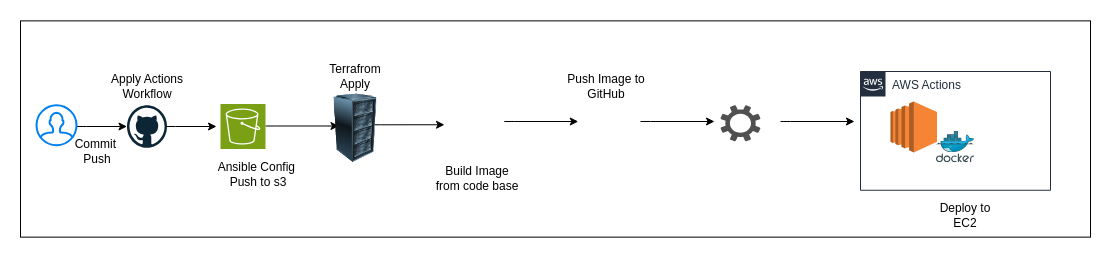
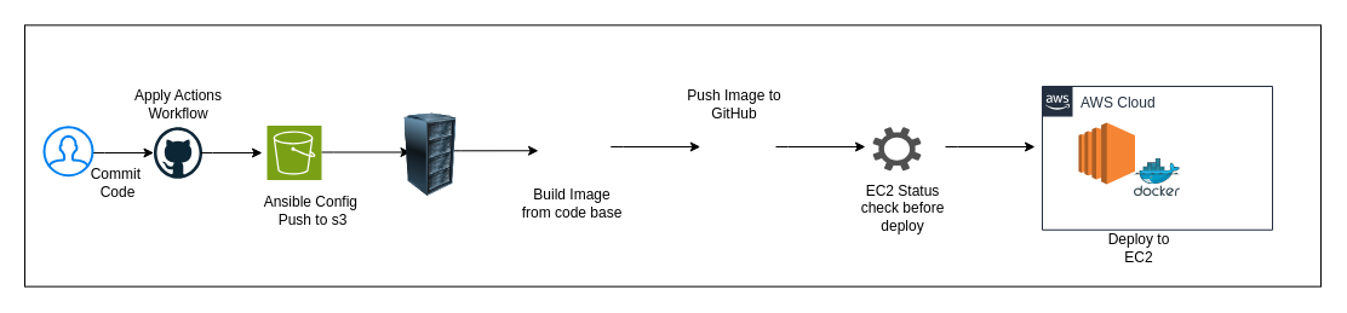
- <mxCell id="13" value="Terrafrom Apply" style="text;html=1;align=center;verticalAlign=middle;whiteSpace=wrap;rounded=0;" parent="1" vertex="1"><mxGeometry x="325" y="61" width="60" height="30" as="geometry" /></mxCell>
- <mxCell id="15" value="AWS Actions" style="points=[[0,0],[0.25,0],[0.5,0],[0.75,0],[1,0],[1,0.25],[1,0.5],[1,0.75],[1,1],[0.75,1],[0.5,1],[0.25,1],[0,1],[0,0.75],[0,0.5],[0,0.25]];outlineConnect=0;gradientColor=none;html=1;whiteSpace=wrap;fontSize=12;fontStyle=0;container=1;pointerEvents=0;collapsible=0;recursiveResize=0;shape=mxgraph.aws4.group;grIcon=mxgraph.aws4.group_aws_cloud_alt;strokeColor=#232F3E;fillColor=none;verticalAlign=top;align=left;spacingLeft=30;fontColor=#232F3E;dashed=0;" parent="1" vertex="1"><mxGeometry x="860" y="71" width="190" height="118.75" as="geometry" /></mxCell>
+ <mxCell id="15" value="AWS Cloud" style="points=[[0,0],[0.25,0],[0.5,0],[0.75,0],[1,0],[1,0.25],[1,0.5],[1,0.75],[1,1],[0.75,1],[0.5,1],[0.25,1],[0,1],[0,0.75],[0,0.5],[0,0.25]];outlineConnect=0;gradientColor=none;html=1;whiteSpace=wrap;fontSize=12;fontStyle=0;container=1;pointerEvents=0;collapsible=0;recursiveResize=0;shape=mxgraph.aws4.group;grIcon=mxgraph.aws4.group_aws_cloud_alt;strokeColor=#232F3E;fillColor=none;verticalAlign=top;align=left;spacingLeft=30;fontColor=#232F3E;dashed=0;" parent="1" vertex="1"><mxGeometry x="860" y="71" width="190" height="118.75" as="geometry" /></mxCell>
- <mxCell id="6" value="Commit&amp;nbsp;&lt;br&gt;Push" style="text;html=1;align=center;verticalAlign=middle;whiteSpace=wrap;rounded=0;" parent="1" vertex="1"><mxGeometry x="66.5" y="136" width="60" height="30" as="geometry" /></mxCell>
+ <mxCell id="6" value="Commit&amp;nbsp;&lt;br&gt;Code" style="text;html=1;align=center;verticalAlign=middle;whiteSpace=wrap;rounded=0;" parent="1" vertex="1"><mxGeometry x="66.5" y="136" width="60" height="30" as="geometry" /></mxCell>
+ <mxCell id="25" value="EC2 Status check before deploy" style="text;html=1;align=center;verticalAlign=middle;whiteSpace=wrap;rounded=0;" vertex="1" parent="1"><mxGeometry x="700" y="156.5" width="89.5" height="30" as="geometry" /></mxCell>
- <mxCell id="9" value="Build Image from code base" style="text;html=1;align=center;verticalAlign=middle;whiteSpace=wrap;rounded=0;" parent="1" vertex="1"><mxGeometry x="432.13" y="163.38" width="89.5" height="30" as="geometry" /></mxCell>
+ <mxCell id="9" value="Build Image from code base" style="text;html=1;align=center;verticalAlign=middle;whiteSpace=wrap;rounded=0;" parent="1" vertex="1"><mxGeometry x="427.13" y="153.38" width="89.5" height="30" as="geometry" /></mxCell>
- <mxCell id="27" value="Deploy to EC2" style="text;html=1;align=center;verticalAlign=middle;whiteSpace=wrap;rounded=0;" parent="1" vertex="1"><mxGeometry x="935" y="199.75" width="60" height="30" as="geometry" /></mxCell>
+ <mxCell id="27" value="Deploy to EC2" style="text;html=1;align=center;verticalAlign=middle;whiteSpace=wrap;rounded=0;" parent="1" vertex="1"><mxGeometry x="910" y="189.75" width="60" height="30" as="geometry" /></mxCell>
